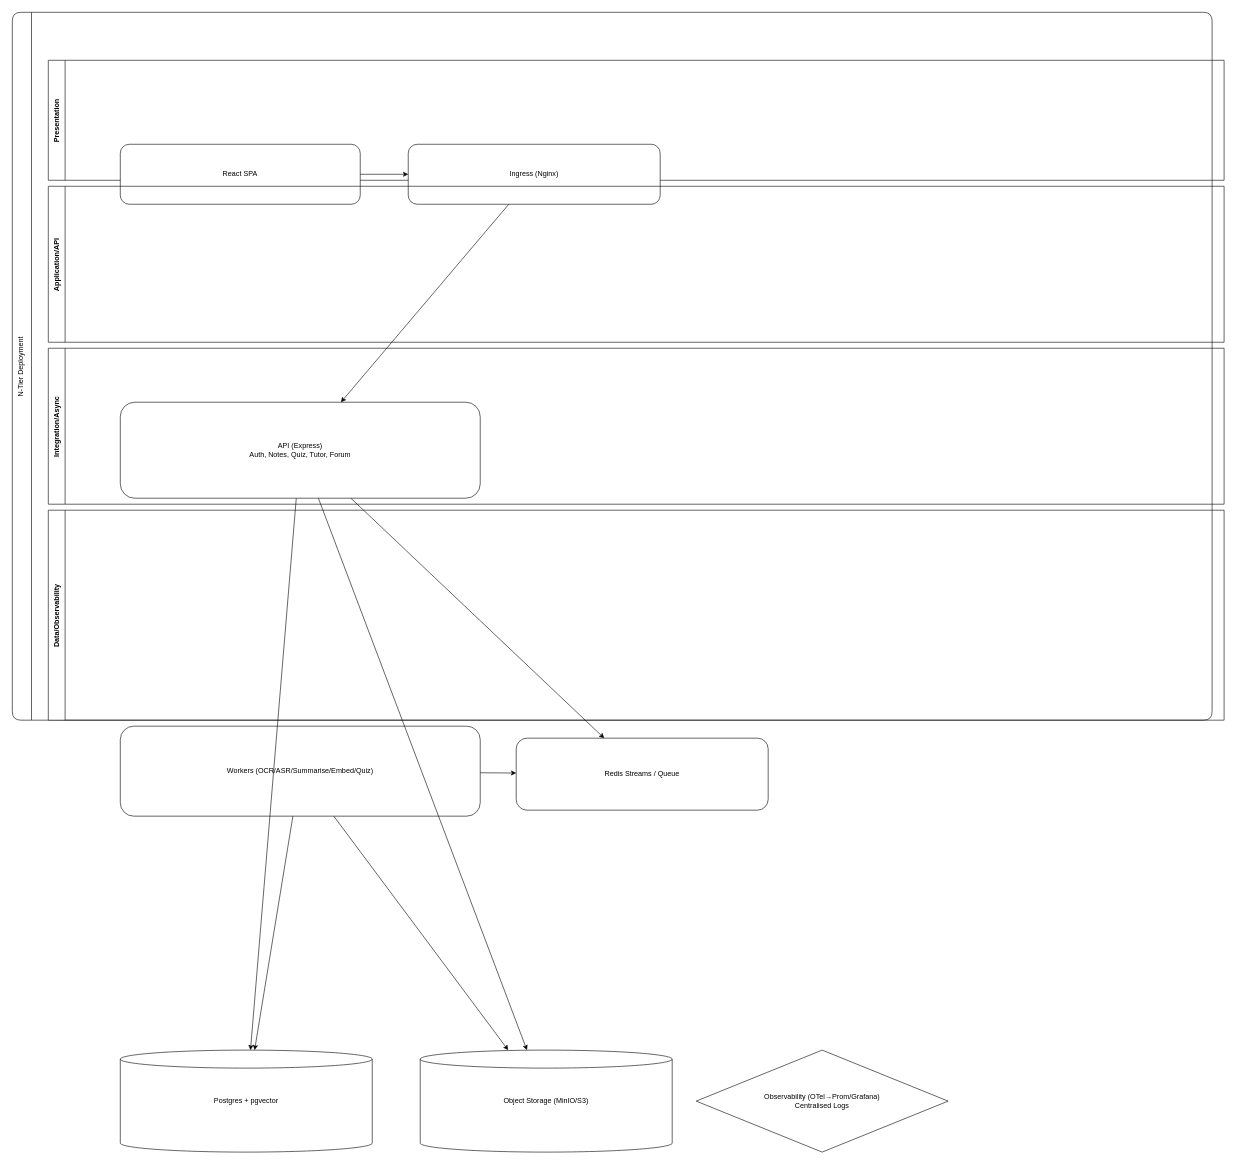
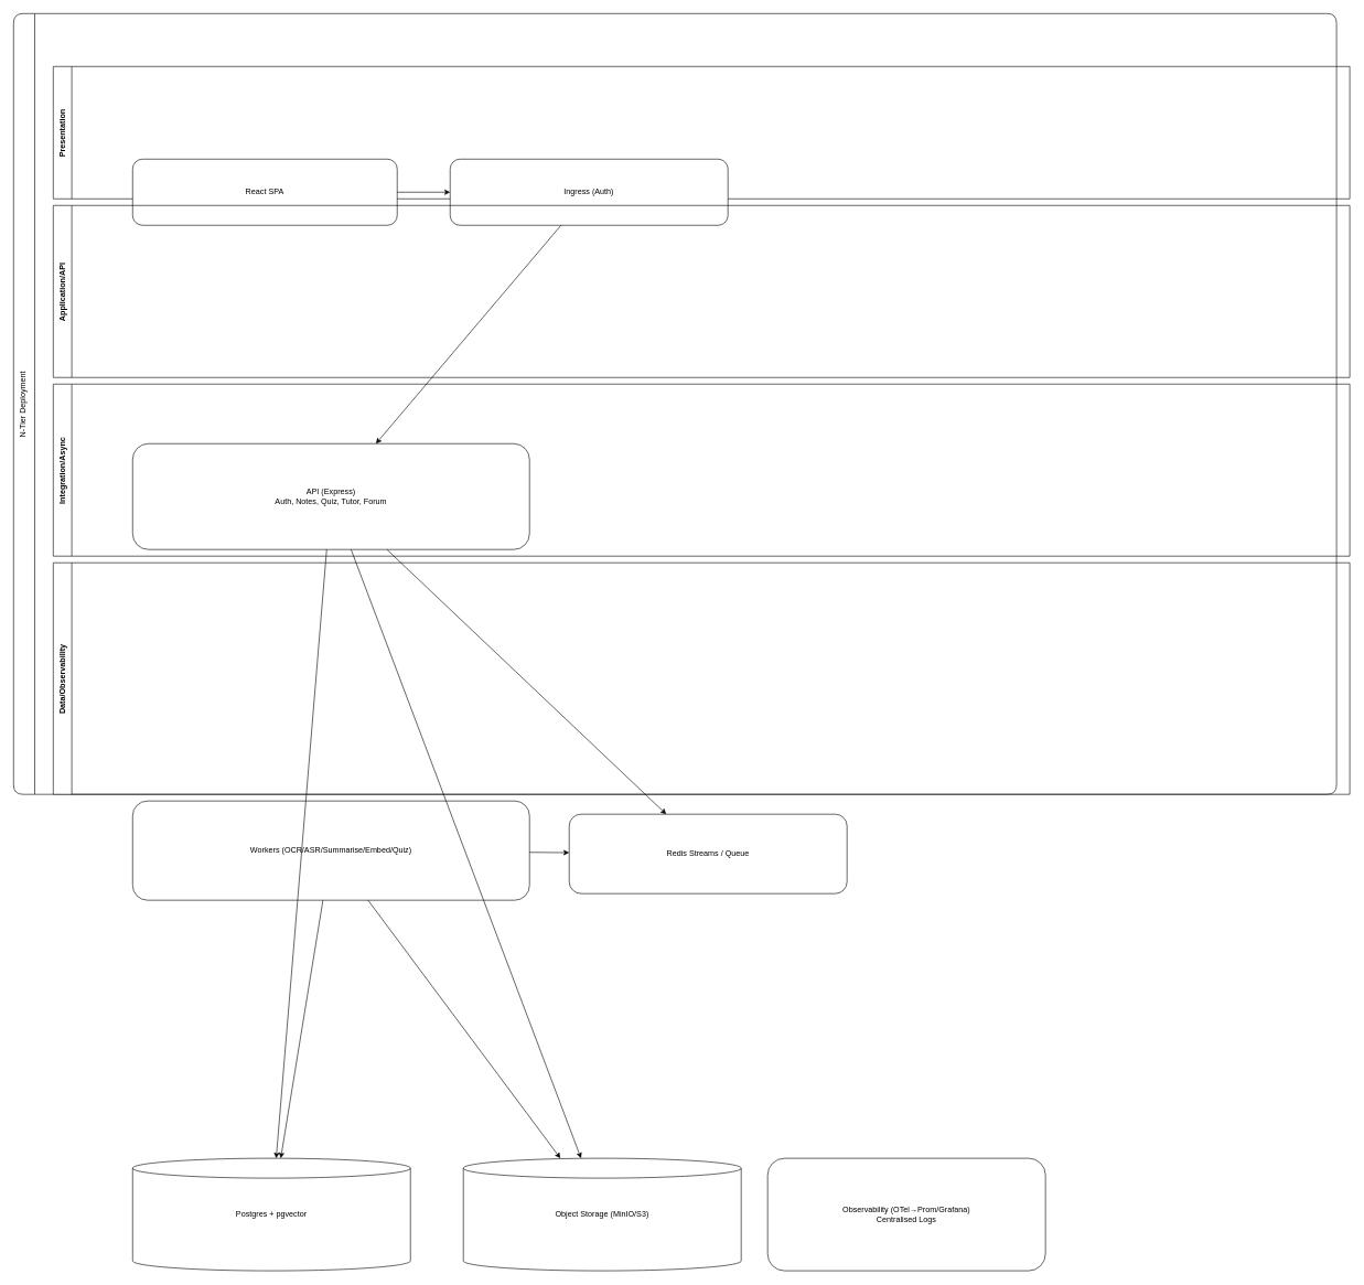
- <mxCell id="8" value="Ingress (Nginx)" style="rounded=1;whiteSpace=wrap;html=1;" vertex="1" parent="3"><mxGeometry x="600" y="140" width="420" height="100" as="geometry" /></mxCell>
+ <mxCell id="8" value="Ingress (Auth)" style="rounded=1;whiteSpace=wrap;html=1;" vertex="1" parent="3"><mxGeometry x="600" y="140" width="420" height="100" as="geometry" /></mxCell>
- <mxCell id="14" value="Observability (OTel→Prom/Grafana)&#10;Centralised Logs" style="rhombus;whiteSpace=wrap;html=1;" vertex="1" parent="6"><mxGeometry x="1080" y="900" width="420" height="170" as="geometry" /></mxCell>
+ <mxCell id="14" value="Observability (OTel→Prom/Grafana)&#10;Centralised Logs" style="rounded=1;whiteSpace=wrap;html=1;" vertex="1" parent="6"><mxGeometry x="1080" y="900" width="420" height="170" as="geometry" /></mxCell>
